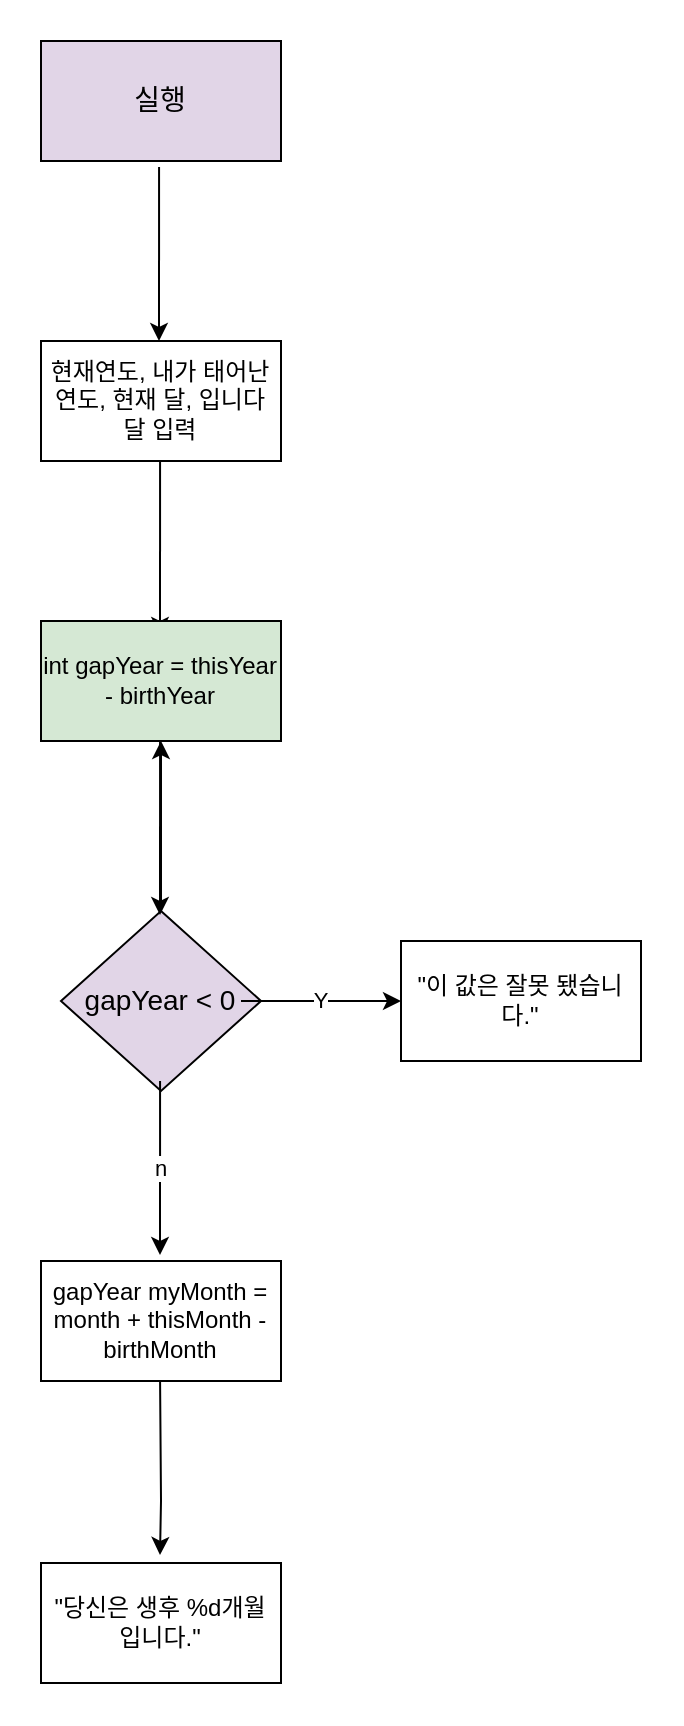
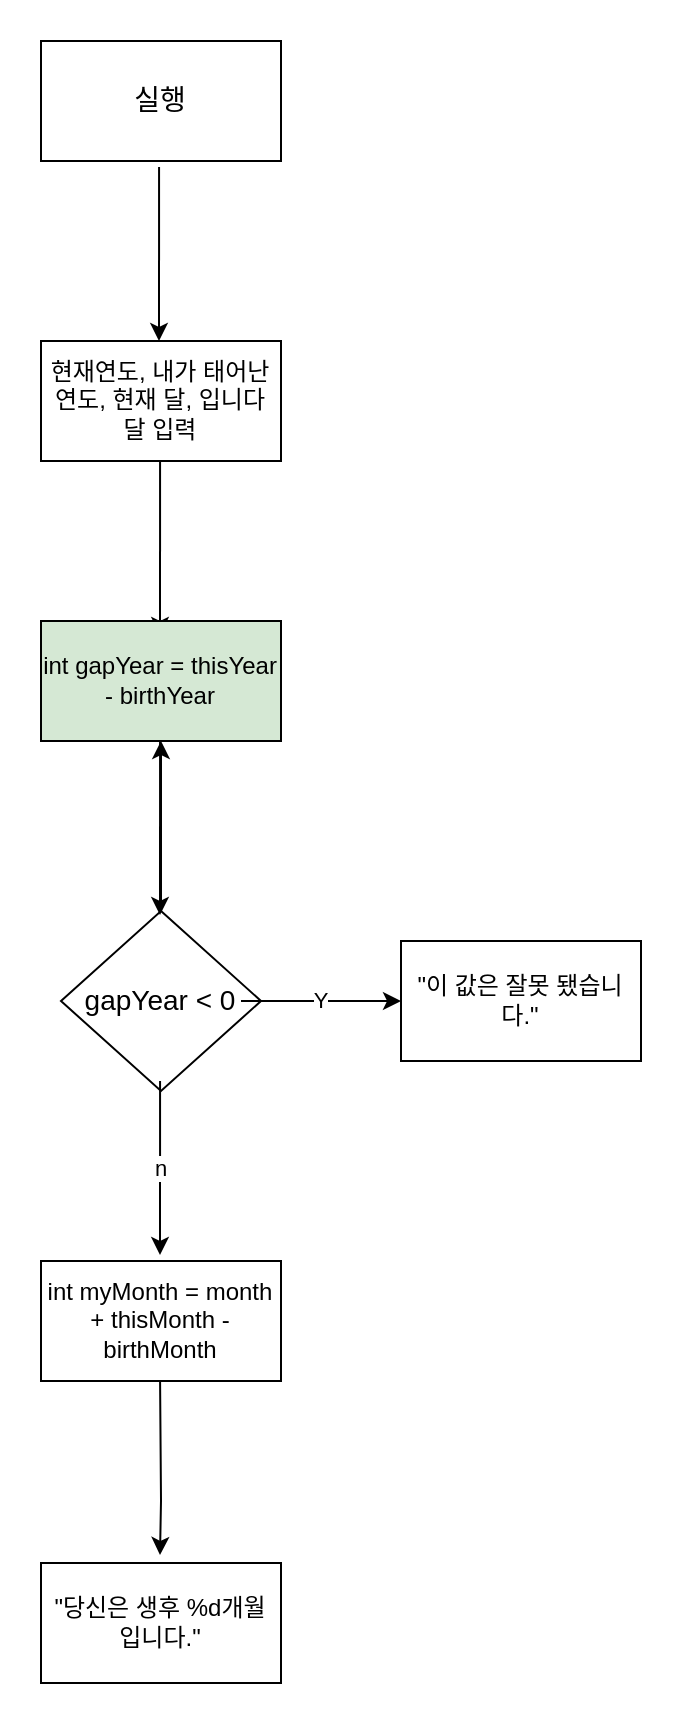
- <mxCell id="2" value="&lt;font style=&quot;font-size: 14px;&quot;&gt;실행&lt;/font&gt;" style="rounded=0;whiteSpace=wrap;html=1;fillColor=#e1d5e7;" vertex="1" parent="1"><mxGeometry x="20" y="20" width="120" height="60" as="geometry" /></mxCell>
+ <mxCell id="2" value="&lt;font style=&quot;font-size: 14px;&quot;&gt;실행&lt;/font&gt;" style="rounded=0;whiteSpace=wrap;html=1;" vertex="1" parent="1"><mxGeometry x="20" y="20" width="120" height="60" as="geometry" /></mxCell>
- <mxCell id="4" value="&lt;font style=&quot;font-size: 14px;&quot;&gt;gapYear &amp;lt; 0&lt;/font&gt;" style="rhombus;whiteSpace=wrap;html=1;fillColor=#e1d5e7;" vertex="1" parent="1"><mxGeometry x="30" y="455" width="100" height="90" as="geometry" /></mxCell>
+ <mxCell id="4" value="&lt;font style=&quot;font-size: 14px;&quot;&gt;gapYear &amp;lt; 0&lt;/font&gt;" style="rhombus;whiteSpace=wrap;html=1;" vertex="1" parent="1"><mxGeometry x="30" y="455" width="100" height="90" as="geometry" /></mxCell>
- <mxCell id="11" value="gapYear myMonth = month + thisMonth - birthMonth" style="rounded=0;whiteSpace=wrap;html=1;" vertex="1" parent="1"><mxGeometry x="20" y="630" width="120" height="60" as="geometry" /></mxCell>
+ <mxCell id="11" value="int myMonth = month + thisMonth - birthMonth" style="rounded=0;whiteSpace=wrap;html=1;" vertex="1" parent="1"><mxGeometry x="20" y="630" width="120" height="60" as="geometry" /></mxCell>
